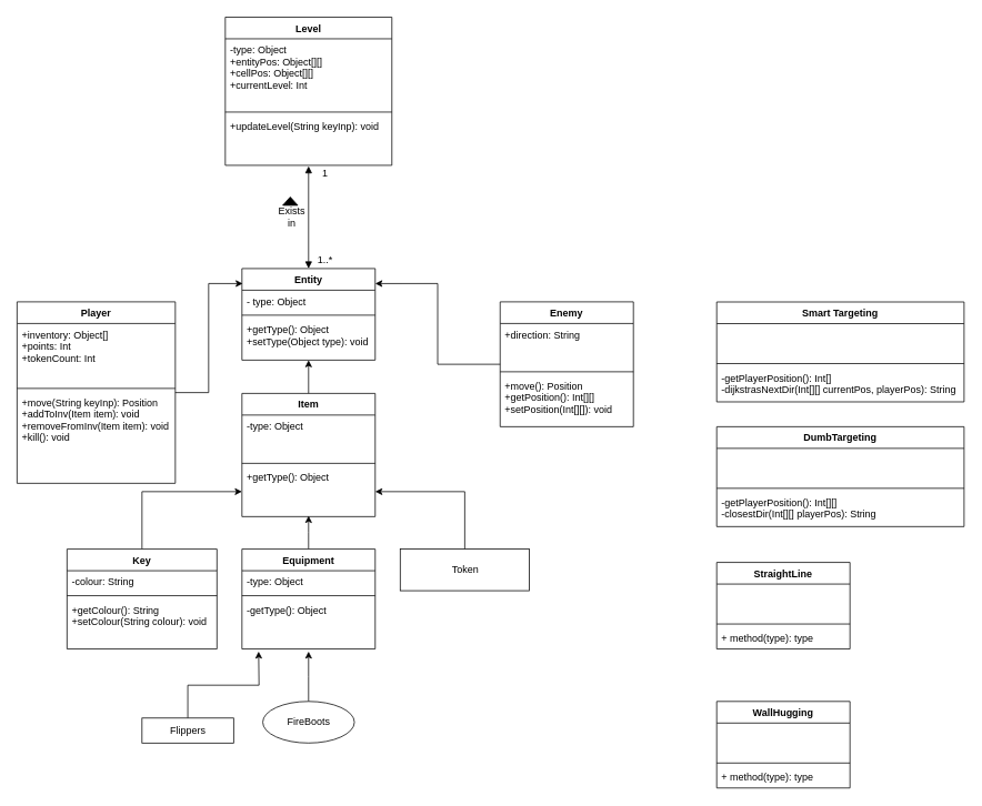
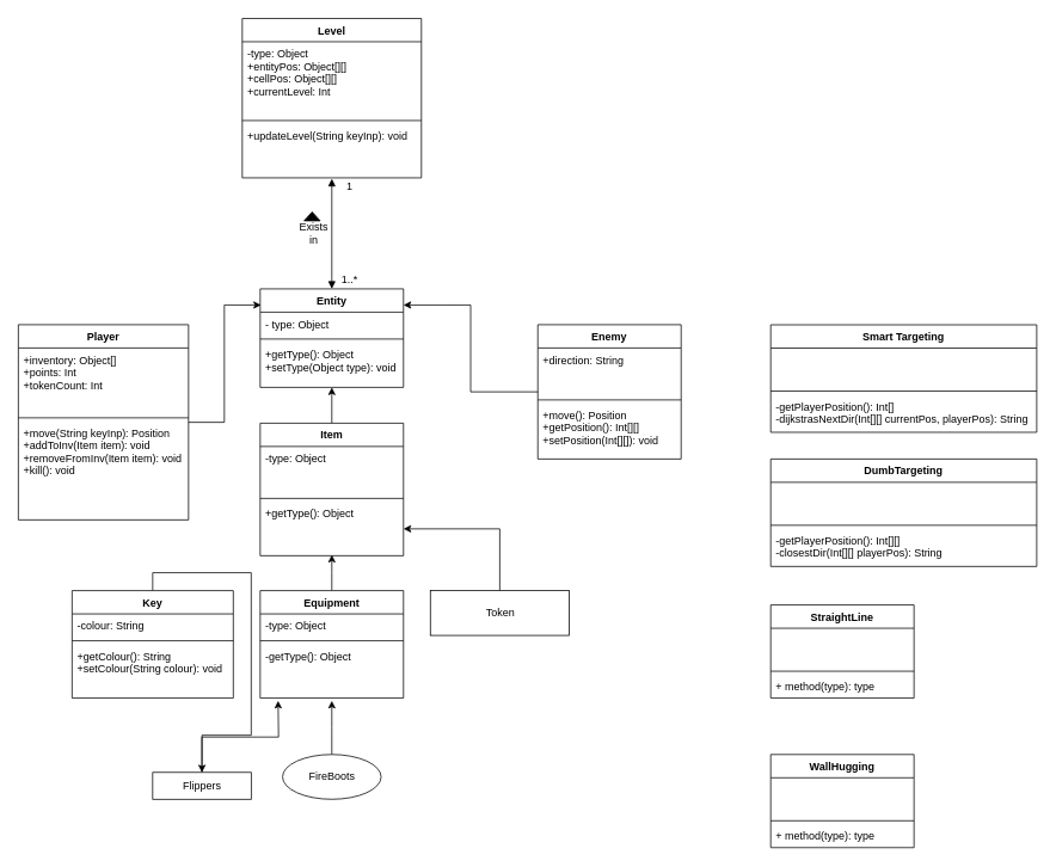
- <mxCell id="30" style="edgeStyle=orthogonalEdgeStyle;rounded=0;orthogonalLoop=1;jettySize=auto;html=1;exitX=0.5;exitY=0;exitDx=0;exitDy=0;entryX=0;entryY=0.5;entryDx=0;entryDy=0;" parent="1" source="31" target="20" edge="1"><mxGeometry relative="1" as="geometry" /></mxCell>
+ <mxCell id="30" style="edgeStyle=orthogonalEdgeStyle;rounded=0;orthogonalLoop=1;jettySize=auto;html=1;exitX=0.5;exitY=0;exitDx=0;exitDy=0;" parent="1" source="31" target="38" edge="1"><mxGeometry relative="1" as="geometry" /></mxCell>
